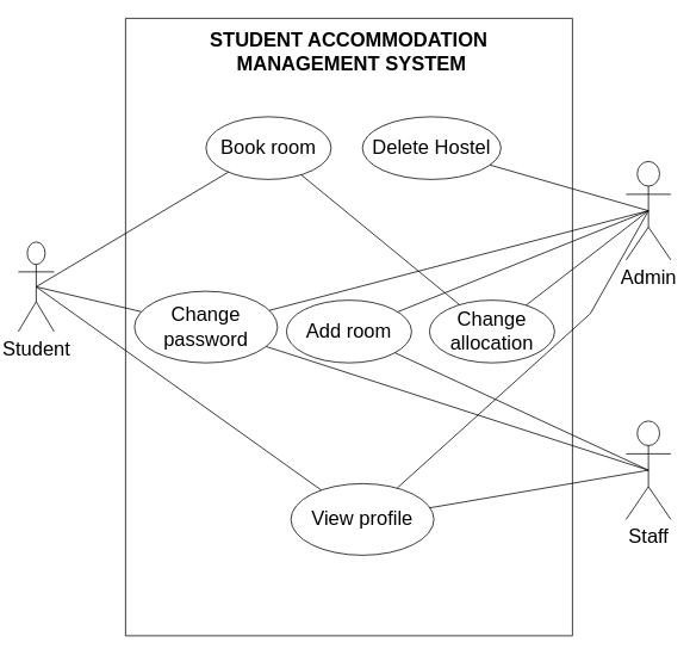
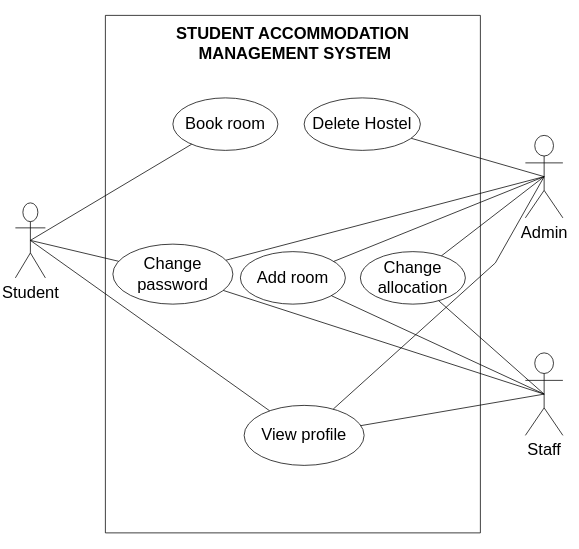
- <mxCell id="19" value="" style="endArrow=none;html=1;fontSize=22;" edge="1" parent="1" source="18" target="4"><mxGeometry width="50" height="50" relative="1" as="geometry"><mxPoint x="444.672" y="420.405" as="sourcePoint" /><mxPoint x="735" y="675" as="targetPoint" /></mxGeometry></mxCell>
+ <mxCell id="19" value="" style="endArrow=none;html=1;fontSize=22;entryX=0.5;entryY=0.5;entryDx=0;entryDy=0;entryPerimeter=0;" edge="1" parent="1" source="18" target="9"><mxGeometry width="50" height="50" relative="1" as="geometry"><mxPoint x="444.672" y="420.405" as="sourcePoint" /><mxPoint x="735" y="675" as="targetPoint" /></mxGeometry></mxCell>
